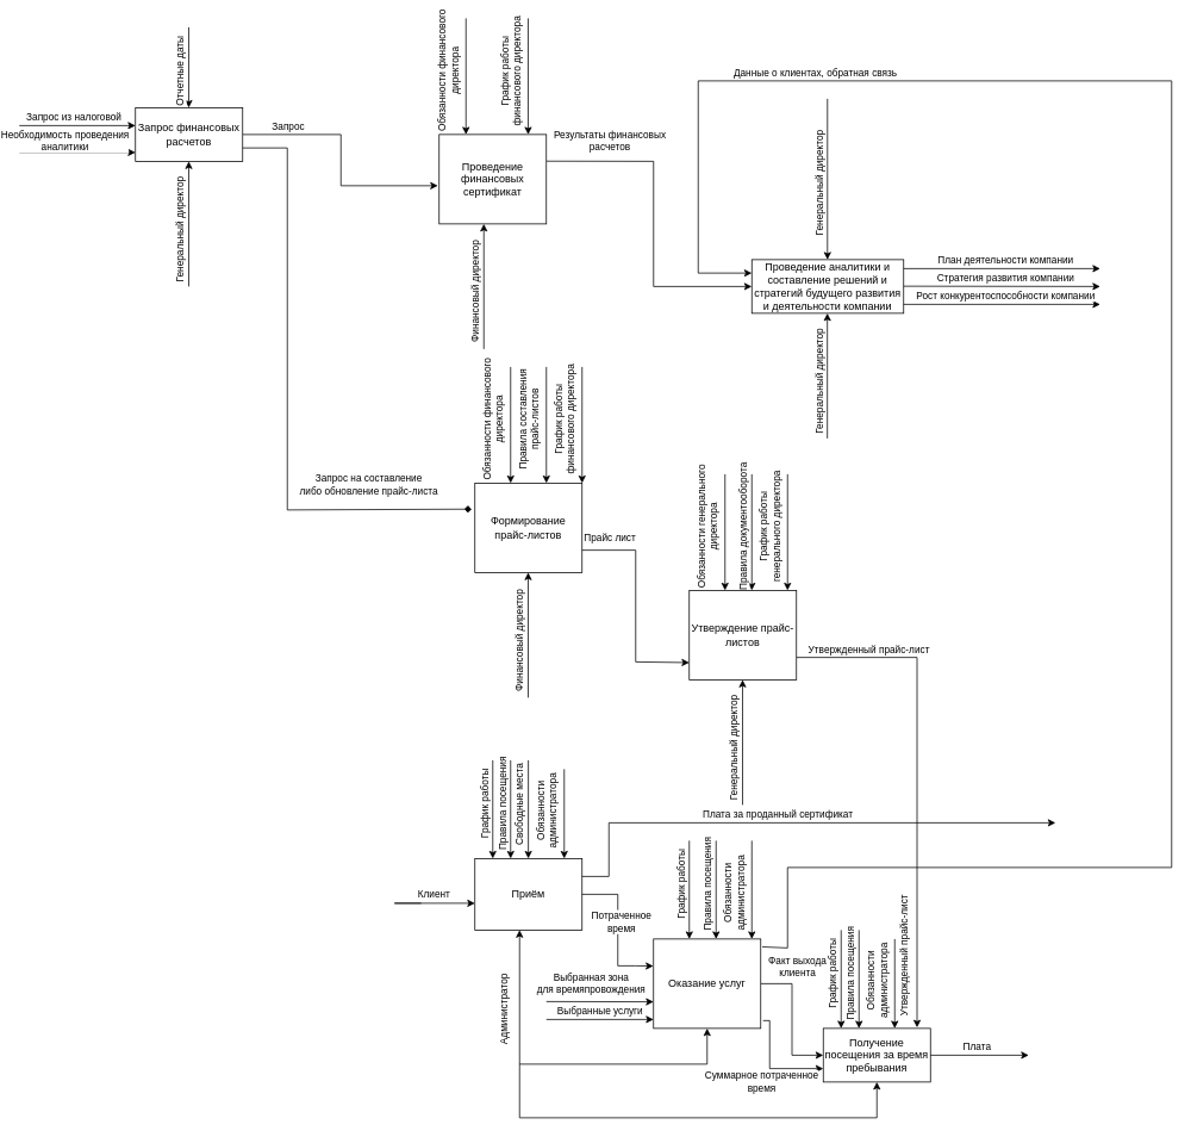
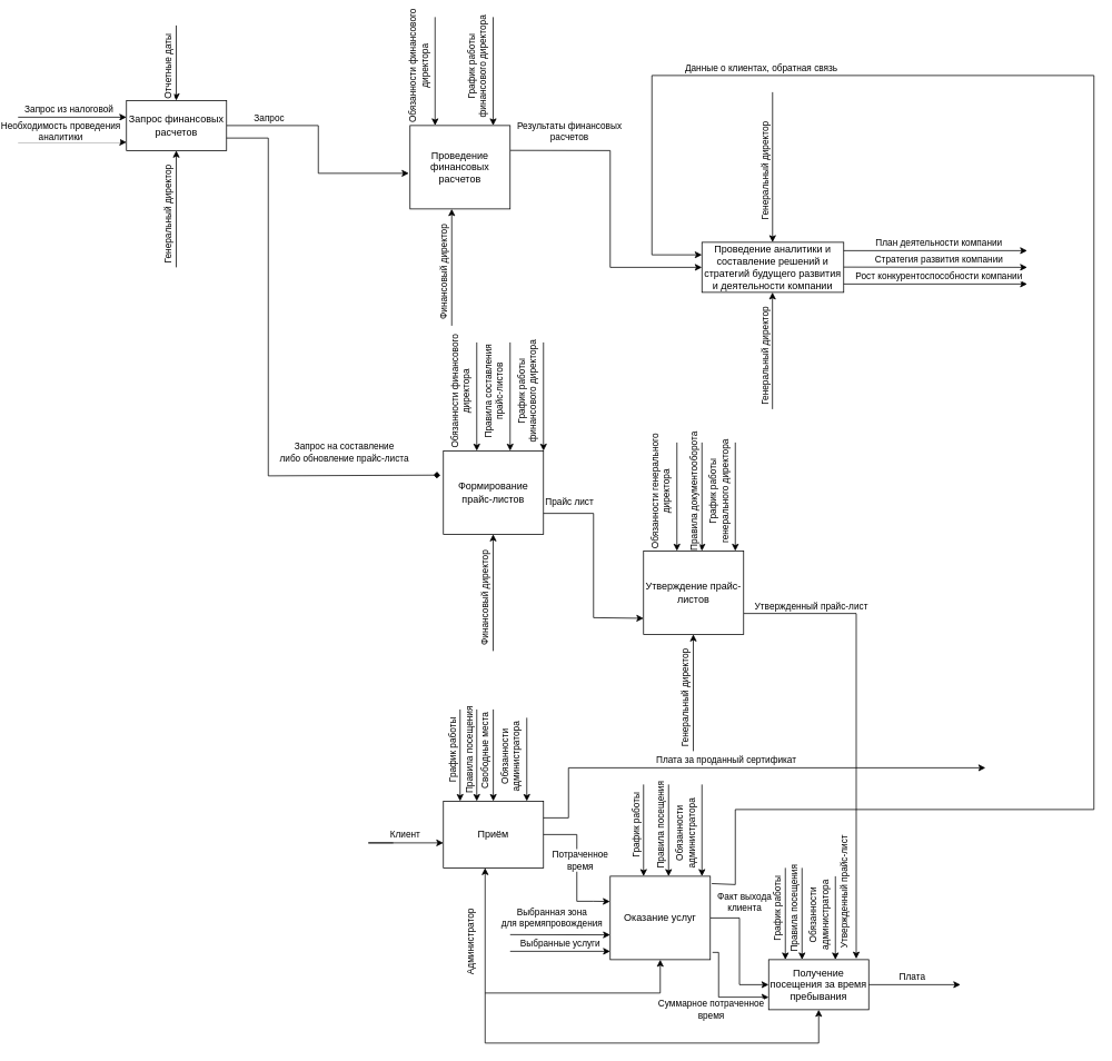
- <mxCell id="63" value="Проведение финансовых сертификат" style="rounded=0;whiteSpace=wrap;html=1;" vertex="1" parent="1"><mxGeometry x="490" y="150" width="120" height="100" as="geometry" /></mxCell>
+ <mxCell id="63" value="Проведение финансовых расчетов" style="rounded=0;whiteSpace=wrap;html=1;" vertex="1" parent="1"><mxGeometry x="490" y="150" width="120" height="100" as="geometry" /></mxCell>
